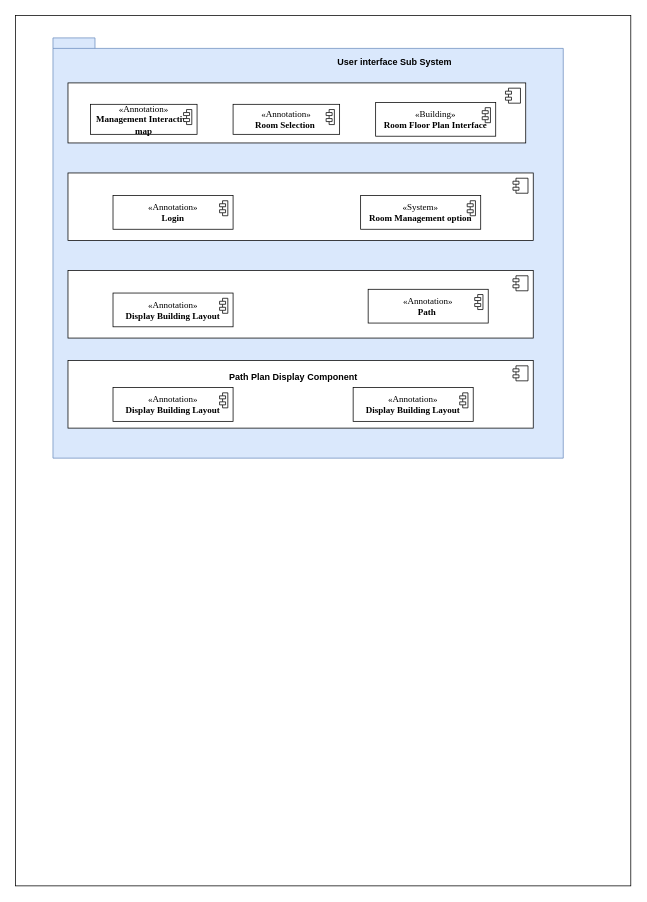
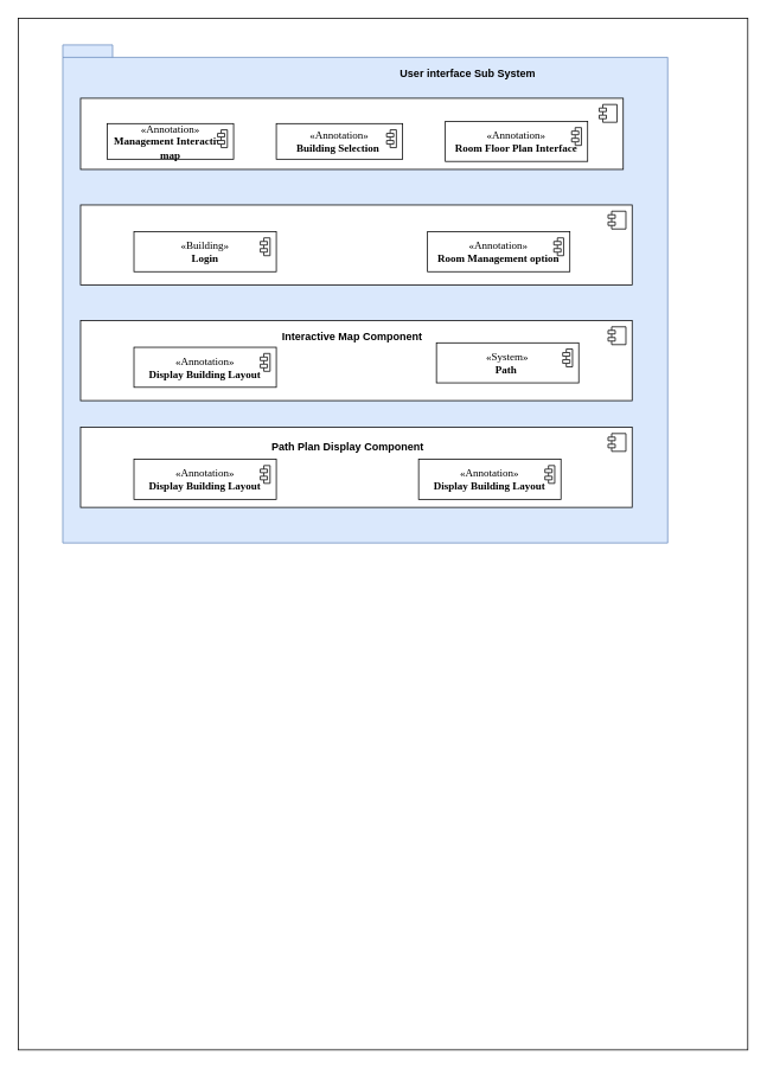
- <mxCell id="9" value="«Annotation»&lt;br&gt;&lt;b&gt;Room Selection&amp;nbsp;&lt;/b&gt;" style="html=1;dropTarget=0;whiteSpace=wrap;fontFamily=Times New Roman;spacing=2;" parent="1" vertex="1"><mxGeometry x="310" y="138.5" width="142" height="40" as="geometry" /></mxCell>
+ <mxCell id="9" value="«Annotation»&lt;br&gt;&lt;b&gt;Building Selection&amp;nbsp;&lt;/b&gt;" style="html=1;dropTarget=0;whiteSpace=wrap;fontFamily=Times New Roman;spacing=2;" parent="1" vertex="1"><mxGeometry x="310" y="138.5" width="142" height="40" as="geometry" /></mxCell>
- <mxCell id="11" value="«Building»&lt;br&gt;&lt;b&gt;Room Floor Plan Interface&lt;/b&gt;" style="html=1;dropTarget=0;whiteSpace=wrap;fontFamily=Times New Roman;spacing=2;" parent="1" vertex="1"><mxGeometry x="500" y="136" width="160" height="45" as="geometry" /></mxCell>
+ <mxCell id="11" value="«Annotation»&lt;br&gt;&lt;b&gt;Room Floor Plan Interface&lt;/b&gt;" style="html=1;dropTarget=0;whiteSpace=wrap;fontFamily=Times New Roman;spacing=2;" parent="1" vertex="1"><mxGeometry x="500" y="136" width="160" height="45" as="geometry" /></mxCell>
- <mxCell id="17" value="«Annotation»&lt;br&gt;&lt;b&gt;Login&lt;/b&gt;" style="html=1;dropTarget=0;whiteSpace=wrap;fontFamily=Times New Roman;spacing=2;" parent="1" vertex="1"><mxGeometry x="150" y="260" width="160" height="45" as="geometry" /></mxCell>
+ <mxCell id="17" value="«Building»&lt;br&gt;&lt;b&gt;Login&lt;/b&gt;" style="html=1;dropTarget=0;whiteSpace=wrap;fontFamily=Times New Roman;spacing=2;" parent="1" vertex="1"><mxGeometry x="150" y="260" width="160" height="45" as="geometry" /></mxCell>
- <mxCell id="15" value="«System»&lt;br&gt;&lt;b&gt;Room Management option&lt;/b&gt;" style="html=1;dropTarget=0;whiteSpace=wrap;fontFamily=Times New Roman;spacing=2;" parent="1" vertex="1"><mxGeometry x="480" y="260" width="160" height="45" as="geometry" /></mxCell>
+ <mxCell id="15" value="«Annotation»&lt;br&gt;&lt;b&gt;Room Management option&lt;/b&gt;" style="html=1;dropTarget=0;whiteSpace=wrap;fontFamily=Times New Roman;spacing=2;" parent="1" vertex="1"><mxGeometry x="480" y="260" width="160" height="45" as="geometry" /></mxCell>
+ <mxCell id="21" value="Interactive Map Component" style="text;align=center;fontStyle=1;verticalAlign=middle;spacingLeft=3;spacingRight=3;strokeColor=none;rotatable=0;points=[[0,0.5],[1,0.5]];portConstraint=eastwest;html=1;" parent="1" vertex="1"><mxGeometry x="282.5" y="370" width="225" height="15" as="geometry" /></mxCell>
- <mxCell id="24" value="«Annotation»&lt;br&gt;&lt;b&gt;Path&amp;nbsp;&lt;/b&gt;" style="html=1;dropTarget=0;whiteSpace=wrap;fontFamily=Times New Roman;spacing=2;" parent="1" vertex="1"><mxGeometry x="490" y="385" width="160" height="45" as="geometry" /></mxCell>
+ <mxCell id="24" value="«System»&lt;br&gt;&lt;b&gt;Path&amp;nbsp;&lt;/b&gt;" style="html=1;dropTarget=0;whiteSpace=wrap;fontFamily=Times New Roman;spacing=2;" parent="1" vertex="1"><mxGeometry x="490" y="385" width="160" height="45" as="geometry" /></mxCell>
